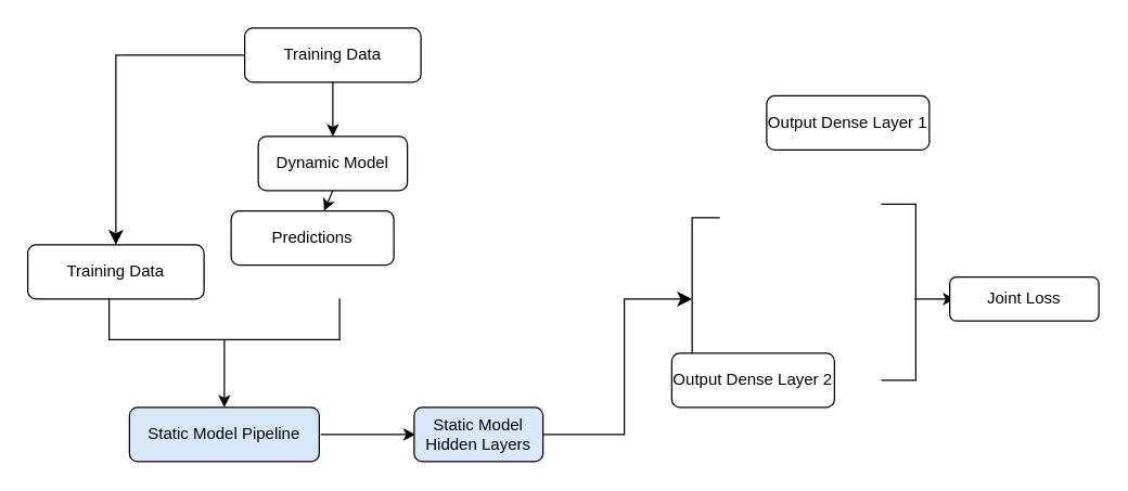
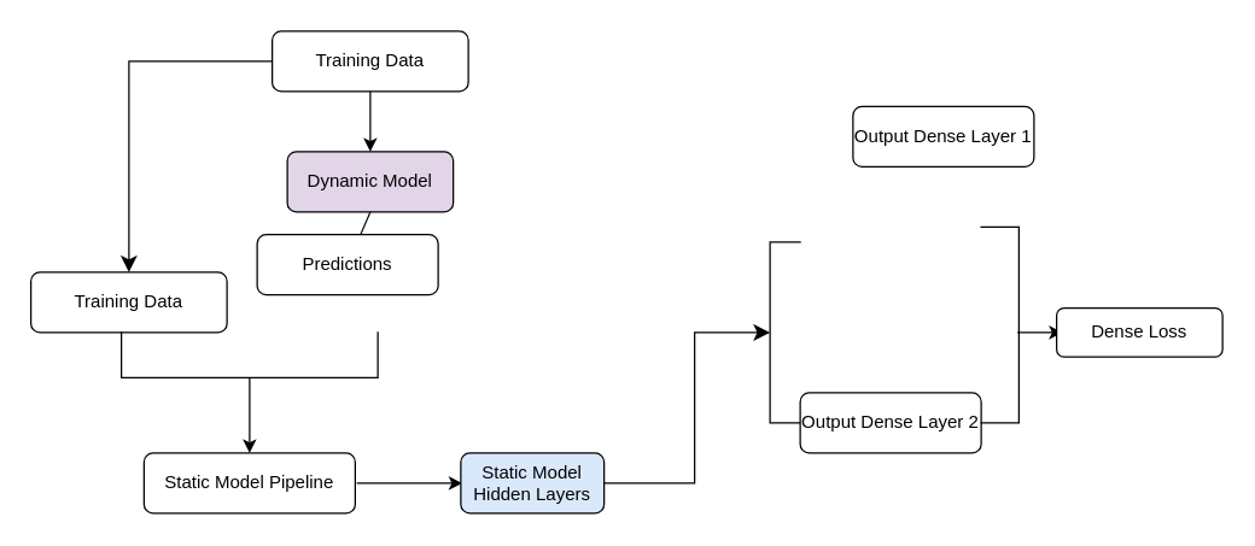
- <mxCell id="2" value="Dynamic Model" style="rounded=1;whiteSpace=wrap;html=1;" vertex="1" parent="1"><mxGeometry x="190" y="100" width="110" height="40" as="geometry" /></mxCell>
+ <mxCell id="2" value="Dynamic Model" style="rounded=1;whiteSpace=wrap;html=1;fillColor=#e1d5e7;" vertex="1" parent="1"><mxGeometry x="190" y="100" width="110" height="40" as="geometry" /></mxCell>
- <mxCell id="6" value="" style="endArrow=classic;html=1;rounded=0;exitX=0.5;exitY=1;exitDx=0;exitDy=0;" edge="1" parent="1" source="2" target="4"><mxGeometry width="50" height="50" relative="1" as="geometry"><mxPoint x="380" y="380" as="sourcePoint" /><mxPoint x="430" y="330" as="targetPoint" /></mxGeometry></mxCell>
+ <mxCell id="6" value="" style="endArrow=none;html=1;rounded=0;exitX=0.5;exitY=1;exitDx=0;exitDy=0;" edge="1" parent="1" source="2" target="4"><mxGeometry width="50" height="50" relative="1" as="geometry"><mxPoint x="380" y="380" as="sourcePoint" /><mxPoint x="430" y="330" as="targetPoint" /></mxGeometry></mxCell>
- <mxCell id="20" value="Joint Loss" style="rounded=1;whiteSpace=wrap;html=1;" vertex="1" parent="1"><mxGeometry x="700" y="203.75" width="110" height="32.5" as="geometry" /></mxCell>
+ <mxCell id="20" value="Dense Loss" style="rounded=1;whiteSpace=wrap;html=1;" vertex="1" parent="1"><mxGeometry x="700" y="203.75" width="110" height="32.5" as="geometry" /></mxCell>
- <mxCell id="17" value="Output Dense Layer 2" style="rounded=1;whiteSpace=wrap;html=1;" vertex="1" parent="1"><mxGeometry x="495" y="260" width="120" height="40" as="geometry" /></mxCell>
+ <mxCell id="17" value="Output Dense Layer 2" style="rounded=1;whiteSpace=wrap;html=1;" vertex="1" parent="1"><mxGeometry x="530" y="260" width="120" height="40" as="geometry" /></mxCell>
- <mxCell id="9" value="Static Model Pipeline" style="rounded=1;whiteSpace=wrap;html=1;fillColor=#dae8fc;" vertex="1" parent="1"><mxGeometry x="95" y="300" width="140" height="40" as="geometry" /></mxCell>
+ <mxCell id="9" value="Static Model Pipeline" style="rounded=1;whiteSpace=wrap;html=1;" vertex="1" parent="1"><mxGeometry x="95" y="300" width="140" height="40" as="geometry" /></mxCell>
